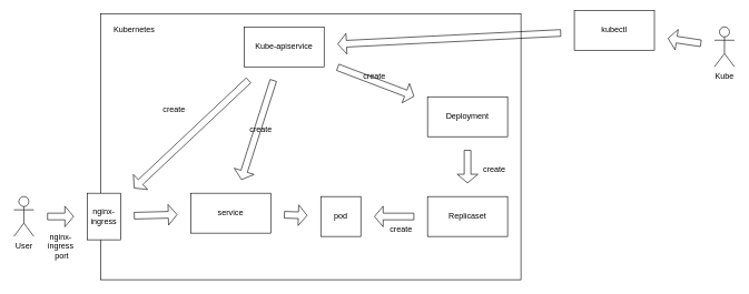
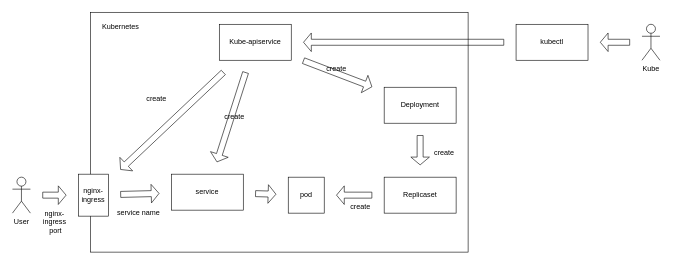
- <mxCell id="7" value="kubectl" style="rounded=0;whiteSpace=wrap;html=1;" parent="1" vertex="1"><mxGeometry x="860" y="15" width="120" height="60" as="geometry" /></mxCell>
+ <mxCell id="7" value="kubectl" style="rounded=0;whiteSpace=wrap;html=1;" parent="1" vertex="1"><mxGeometry x="860" y="40" width="120" height="60" as="geometry" /></mxCell>
+ <mxCell id="29" value="service name" style="text;html=1;align=center;verticalAlign=middle;resizable=0;points=[];autosize=1;strokeColor=none;fillColor=none;" parent="1" vertex="1"><mxGeometry x="185" y="340" width="90" height="30" as="geometry" /></mxCell>
